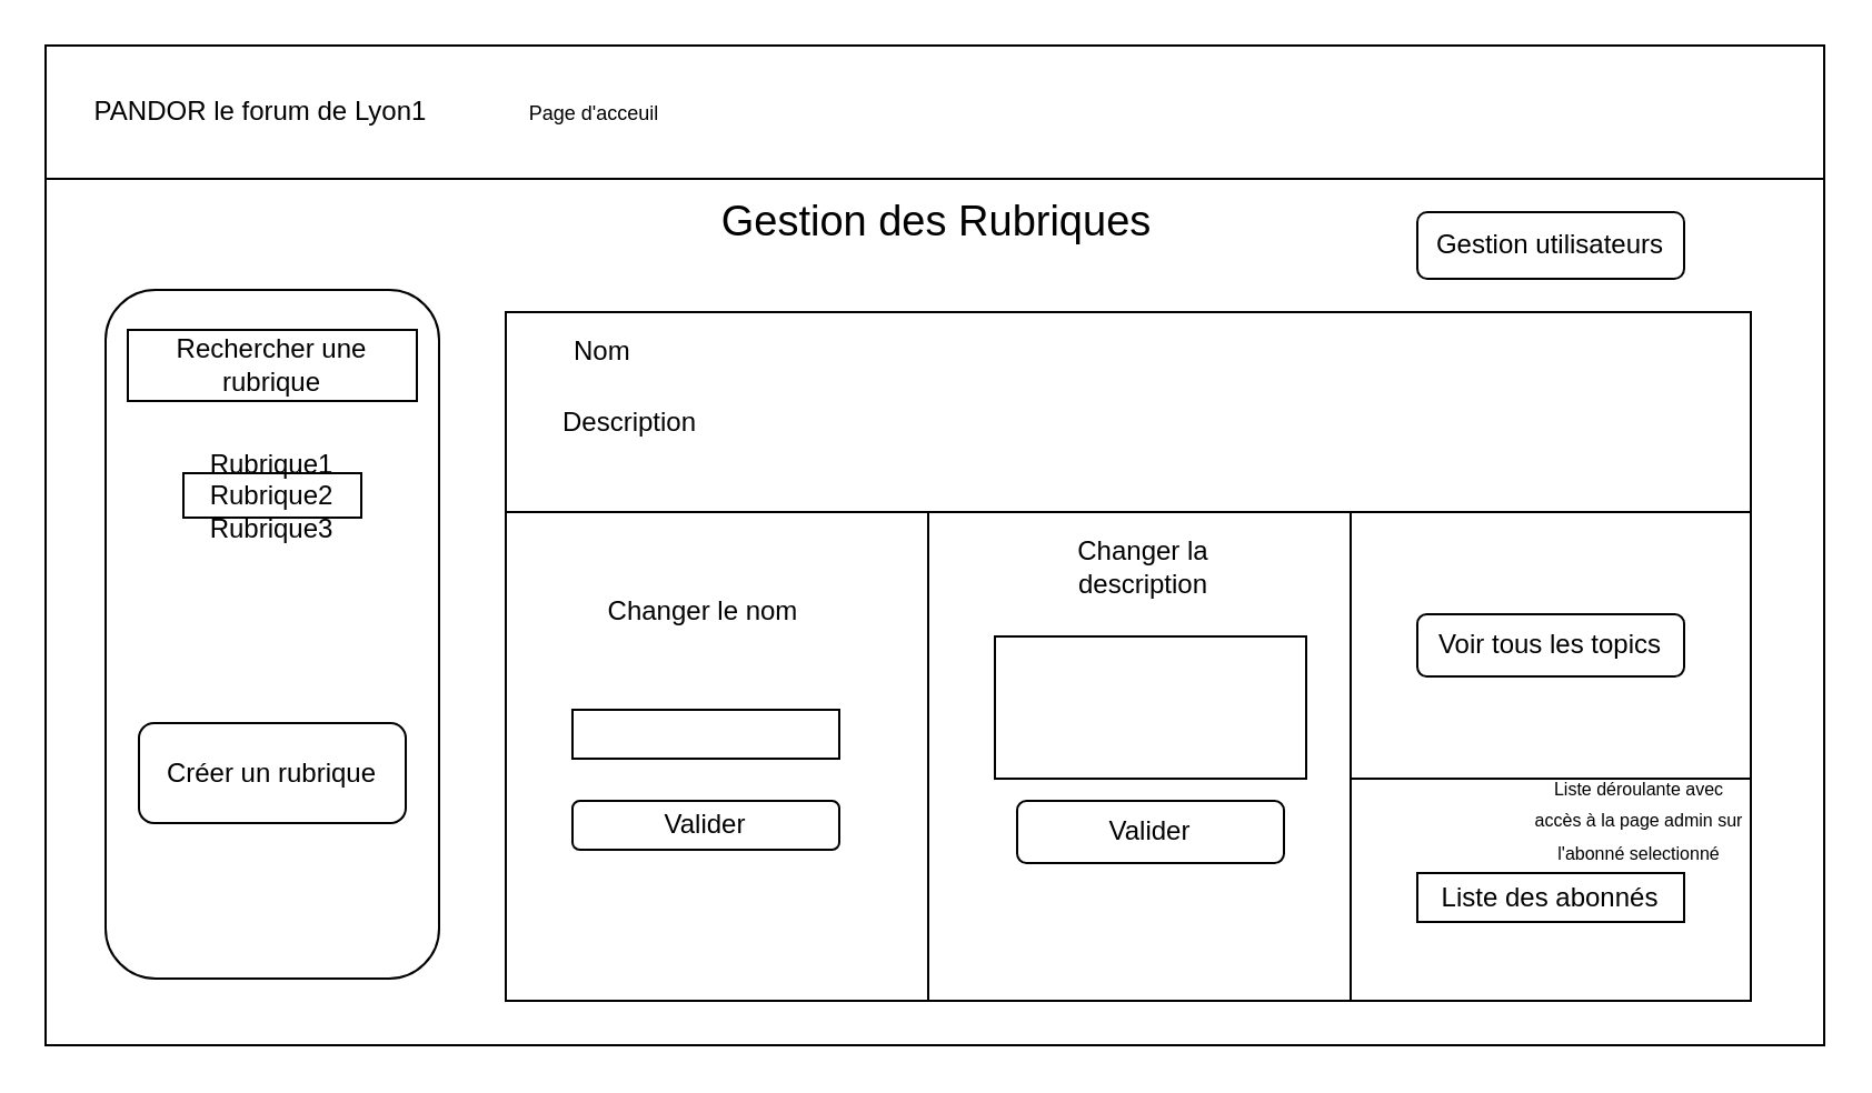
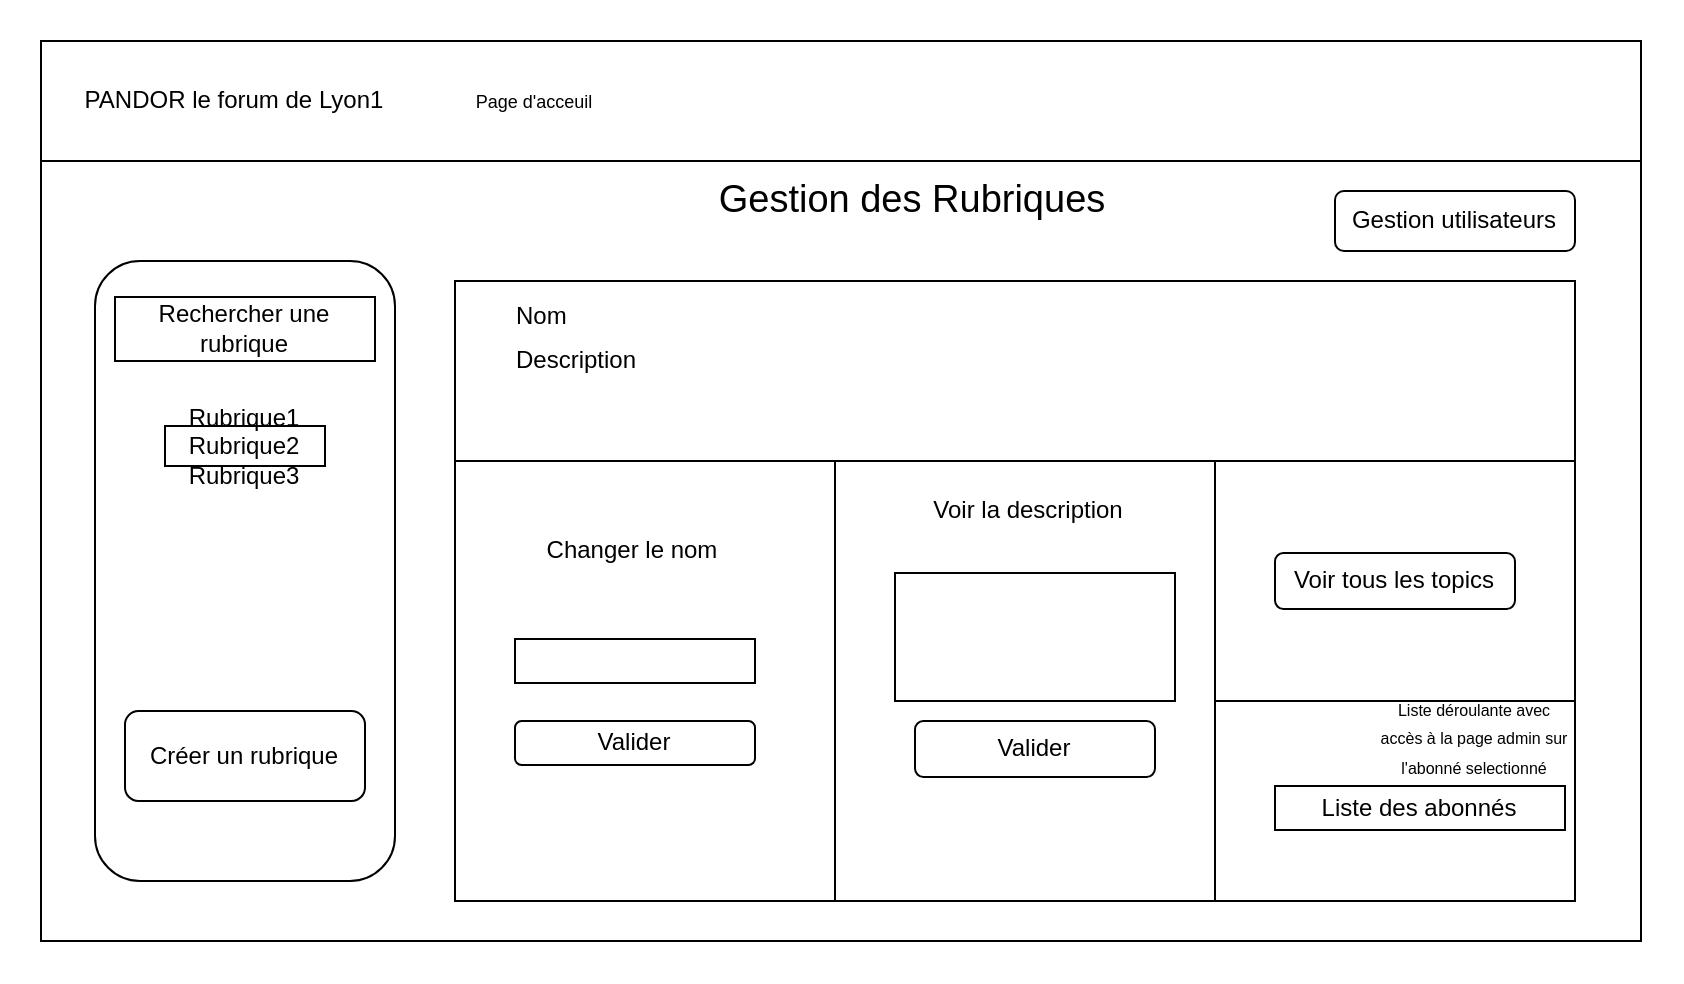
- <mxCell id="11" value="&lt;font style=&quot;font-size: 19px&quot;&gt;Gestion des Rubriques&lt;br&gt;&lt;/font&gt;" style="text;html=1;strokeColor=none;fillColor=none;align=center;verticalAlign=middle;whiteSpace=wrap;rounded=0;" parent="1" vertex="1"><mxGeometry x="255.5" y="90" width="330" height="20" as="geometry" /></mxCell>
+ <mxCell id="11" value="&lt;font style=&quot;font-size: 19px&quot;&gt;Gestion des Rubriques&lt;br&gt;&lt;/font&gt;" style="text;html=1;strokeColor=none;fillColor=none;align=center;verticalAlign=middle;whiteSpace=wrap;rounded=0;" parent="1" vertex="1"><mxGeometry x="290.5" y="90" width="330" height="20" as="geometry" /></mxCell>
- <mxCell id="12" value="Gestion utilisateurs" style="rounded=1;whiteSpace=wrap;html=1;" parent="1" vertex="1"><mxGeometry x="637" y="95" width="120" height="30" as="geometry" /></mxCell>
+ <mxCell id="12" value="Gestion utilisateurs" style="rounded=1;whiteSpace=wrap;html=1;" parent="1" vertex="1"><mxGeometry x="667" y="95" width="120" height="30" as="geometry" /></mxCell>
- <mxCell id="15" value="&lt;div align=&quot;left&quot;&gt;Description&lt;/div&gt;" style="text;html=1;strokeColor=none;fillColor=none;align=left;verticalAlign=middle;whiteSpace=wrap;rounded=0;" vertex="1" parent="1"><mxGeometry x="251" y="180" width="112" height="20" as="geometry" /></mxCell>
+ <mxCell id="15" value="&lt;div align=&quot;left&quot;&gt;Description&lt;/div&gt;" style="text;html=1;strokeColor=none;fillColor=none;align=left;verticalAlign=middle;whiteSpace=wrap;rounded=0;" vertex="1" parent="1"><mxGeometry x="256" y="170" width="112" height="20" as="geometry" /></mxCell>
- <mxCell id="24" value="Changer la description" style="text;html=1;strokeColor=none;fillColor=none;align=center;verticalAlign=middle;whiteSpace=wrap;rounded=0;" vertex="1" parent="1"><mxGeometry x="457.5" y="240" width="112" height="30" as="geometry" /></mxCell>
+ <mxCell id="24" value="Voir la description" style="text;html=1;strokeColor=none;fillColor=none;align=center;verticalAlign=middle;whiteSpace=wrap;rounded=0;" vertex="1" parent="1"><mxGeometry x="457.5" y="240" width="112" height="30" as="geometry" /></mxCell>
- <mxCell id="13" value="Créer un rubrique" style="rounded=1;whiteSpace=wrap;html=1;" vertex="1" parent="1"><mxGeometry x="62" y="325" width="120" height="45" as="geometry" /></mxCell>
+ <mxCell id="13" value="Créer un rubrique" style="rounded=1;whiteSpace=wrap;html=1;" vertex="1" parent="1"><mxGeometry x="62" y="355" width="120" height="45" as="geometry" /></mxCell>
- <mxCell id="27" value="Liste des abonnés" style="rounded=0;whiteSpace=wrap;html=1;" vertex="1" parent="1"><mxGeometry x="637" y="392.5" width="120" height="22" as="geometry" /></mxCell>
+ <mxCell id="27" value="Liste des abonnés" style="rounded=0;whiteSpace=wrap;html=1;" vertex="1" parent="1"><mxGeometry x="637" y="392.5" width="145" height="22" as="geometry" /></mxCell>
